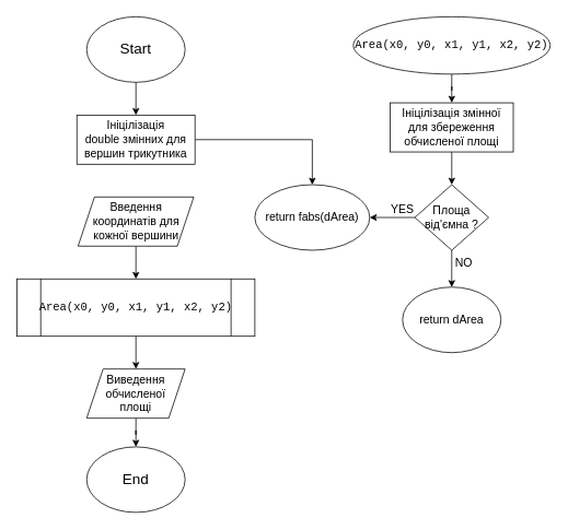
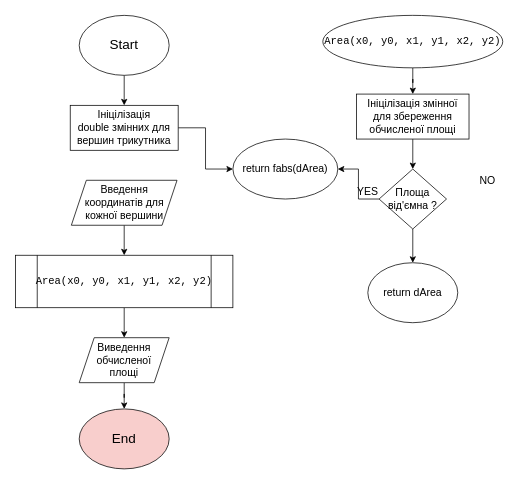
- <mxCell id="20" value="&lt;font style=&quot;font-size: 14px;&quot;&gt;return fabs(dArea)&lt;/font&gt;" style="ellipse;whiteSpace=wrap;html=1;" vertex="1" parent="1"><mxGeometry x="310" y="225" width="140" height="80" as="geometry" /></mxCell>
+ <mxCell id="20" value="&lt;font style=&quot;font-size: 14px;&quot;&gt;return fabs(dArea)&lt;/font&gt;" style="ellipse;whiteSpace=wrap;html=1;" vertex="1" parent="1"><mxGeometry x="310" y="185" width="140" height="80" as="geometry" /></mxCell>
- <mxCell id="22" value="&lt;font style=&quot;font-size: 14px;&quot;&gt;NO&lt;/font&gt;" style="text;strokeColor=none;align=center;fillColor=none;html=1;verticalAlign=middle;whiteSpace=wrap;rounded=0;" vertex="1" parent="1"><mxGeometry x="535" y="305" width="60" height="30" as="geometry" /></mxCell>
+ <mxCell id="22" value="&lt;font style=&quot;font-size: 14px;&quot;&gt;NO&lt;/font&gt;" style="text;strokeColor=none;align=center;fillColor=none;html=1;verticalAlign=middle;whiteSpace=wrap;rounded=0;" vertex="1" parent="1"><mxGeometry x="620" y="225" width="60" height="30" as="geometry" /></mxCell>
- <mxCell id="12" value="&lt;font style=&quot;font-size: 18px;&quot;&gt;End&lt;/font&gt;" style="ellipse;whiteSpace=wrap;html=1;" vertex="1" parent="1"><mxGeometry x="105" y="545" width="120" height="80" as="geometry" /></mxCell>
+ <mxCell id="12" value="&lt;font style=&quot;font-size: 18px;&quot;&gt;End&lt;/font&gt;" style="ellipse;whiteSpace=wrap;html=1;fillColor=#f8cecc;" vertex="1" parent="1"><mxGeometry x="105" y="545" width="120" height="80" as="geometry" /></mxCell>
